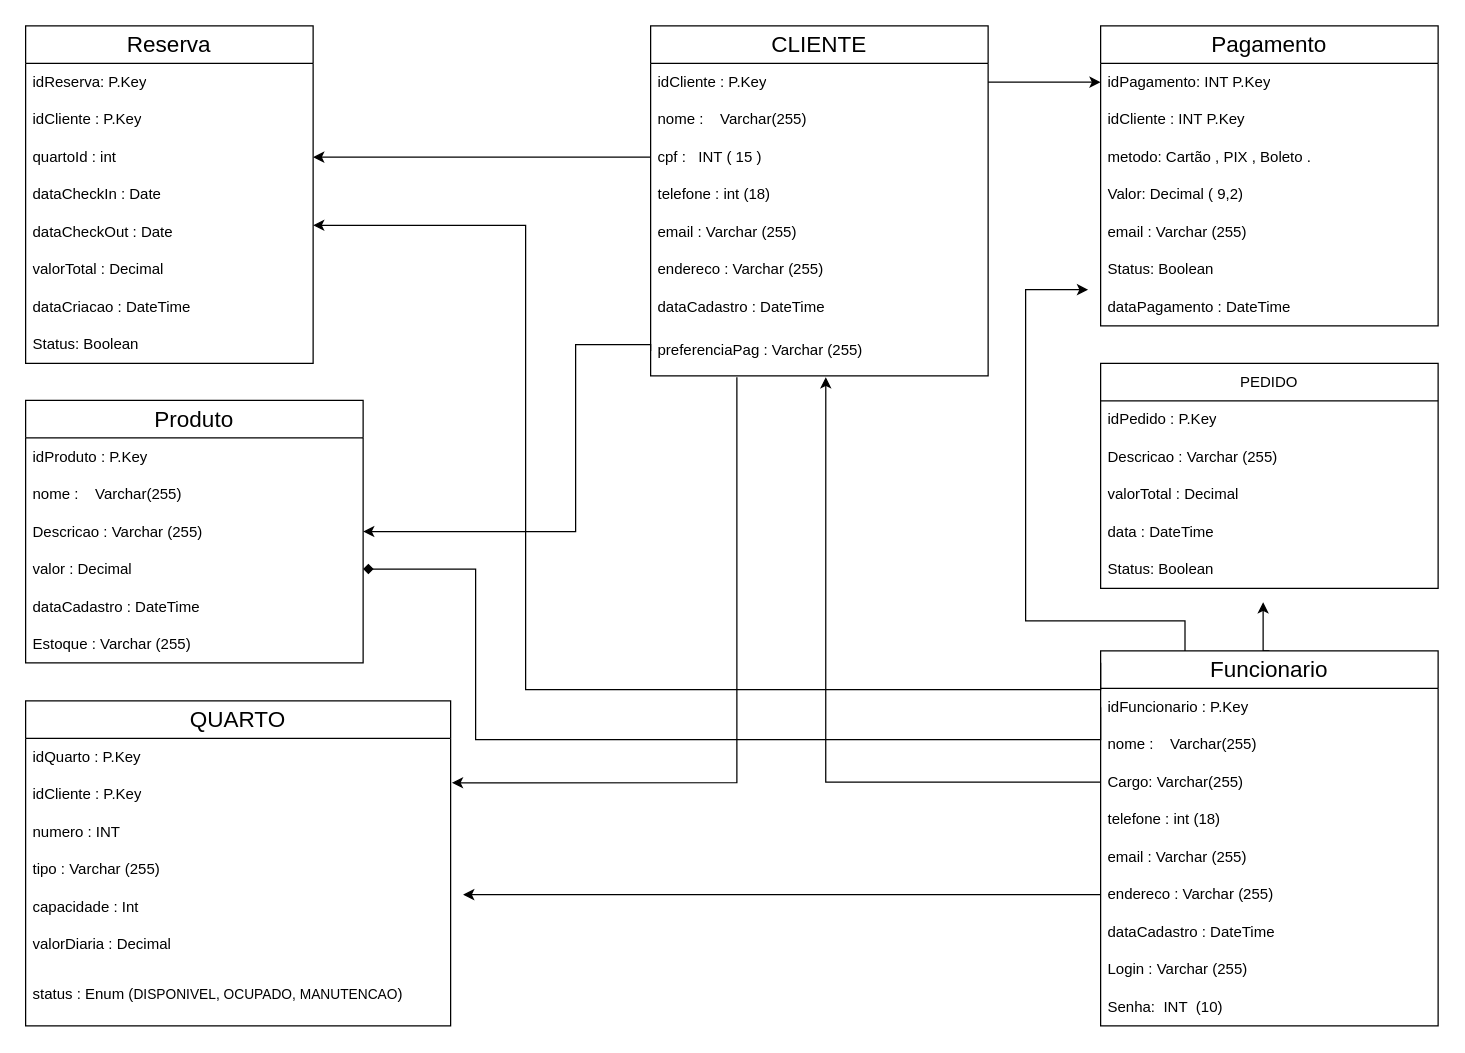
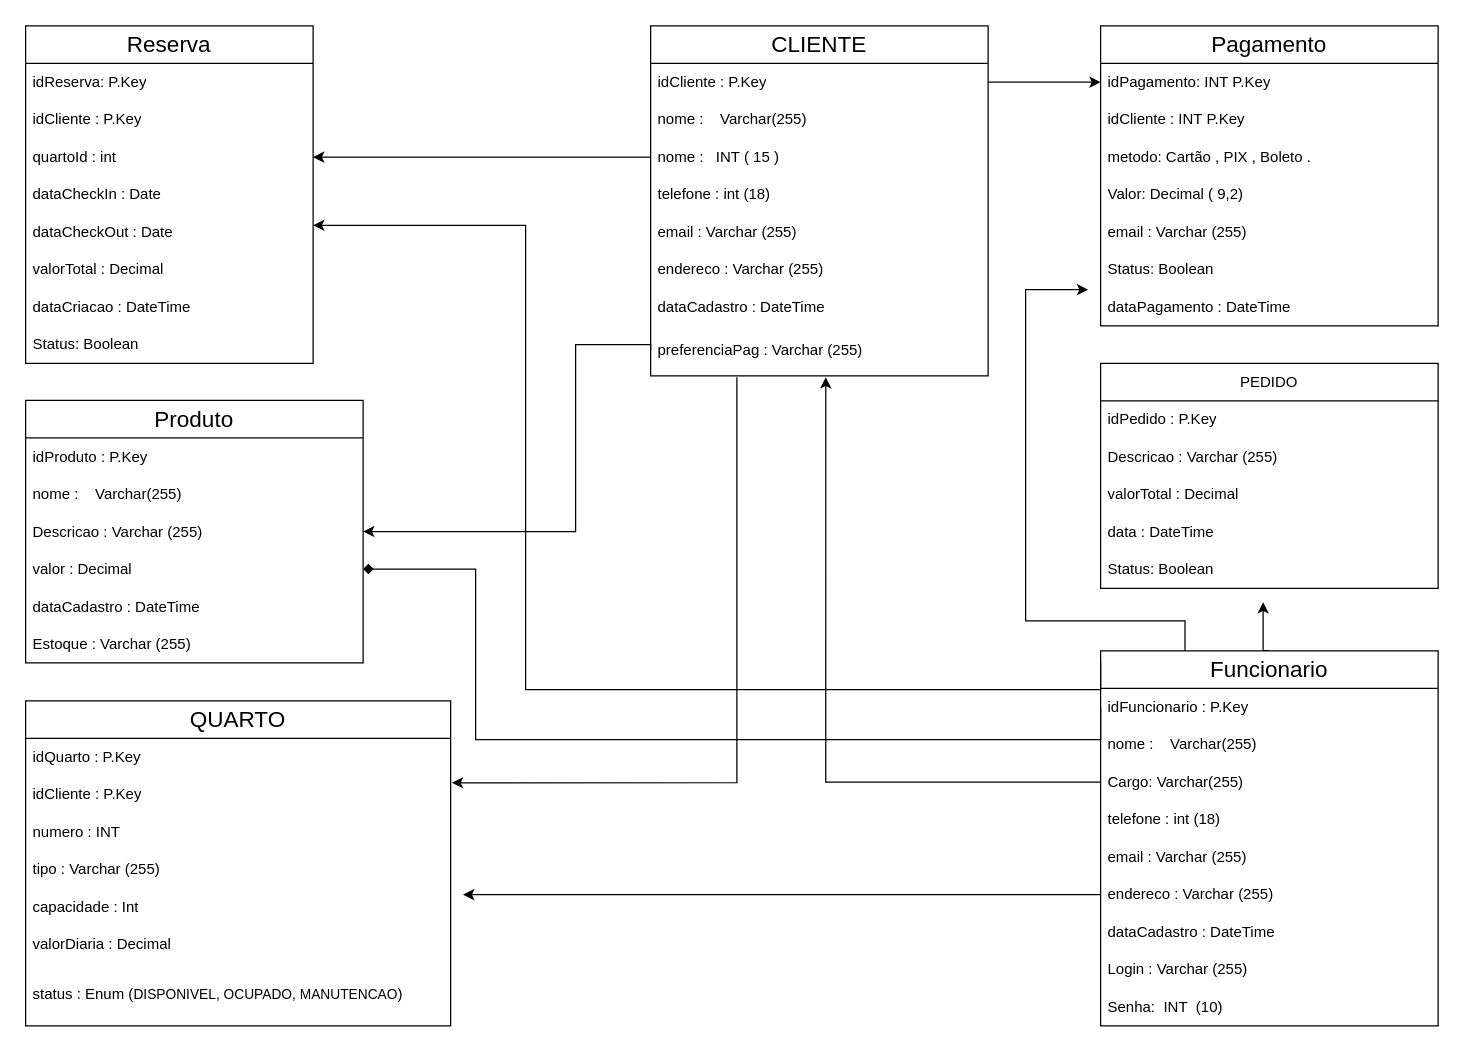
- <mxCell id="5" value="cpf :&amp;nbsp; &amp;nbsp;INT ( 15 )" style="text;strokeColor=none;fillColor=none;align=left;verticalAlign=middle;spacingLeft=4;spacingRight=4;overflow=hidden;points=[[0,0.5],[1,0.5]];portConstraint=eastwest;rotatable=0;whiteSpace=wrap;html=1;" parent="2" vertex="1"><mxGeometry y="90" width="270" height="30" as="geometry" /></mxCell>
+ <mxCell id="5" value="nome :&amp;nbsp; &amp;nbsp;INT ( 15 )" style="text;strokeColor=none;fillColor=none;align=left;verticalAlign=middle;spacingLeft=4;spacingRight=4;overflow=hidden;points=[[0,0.5],[1,0.5]];portConstraint=eastwest;rotatable=0;whiteSpace=wrap;html=1;" parent="2" vertex="1"><mxGeometry y="90" width="270" height="30" as="geometry" /></mxCell>
